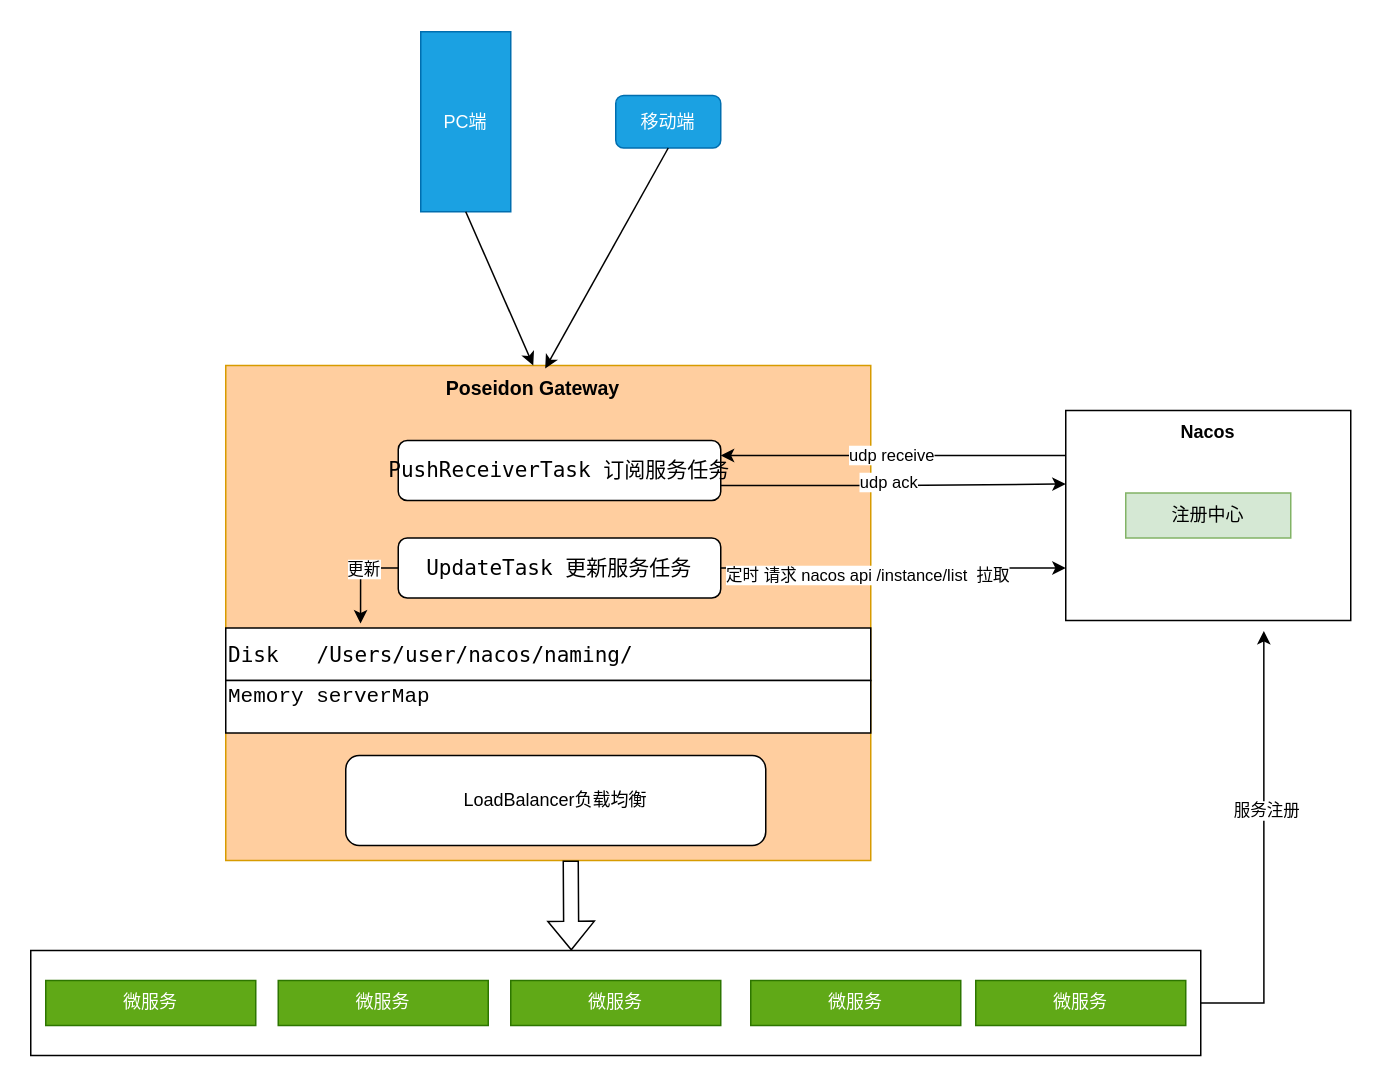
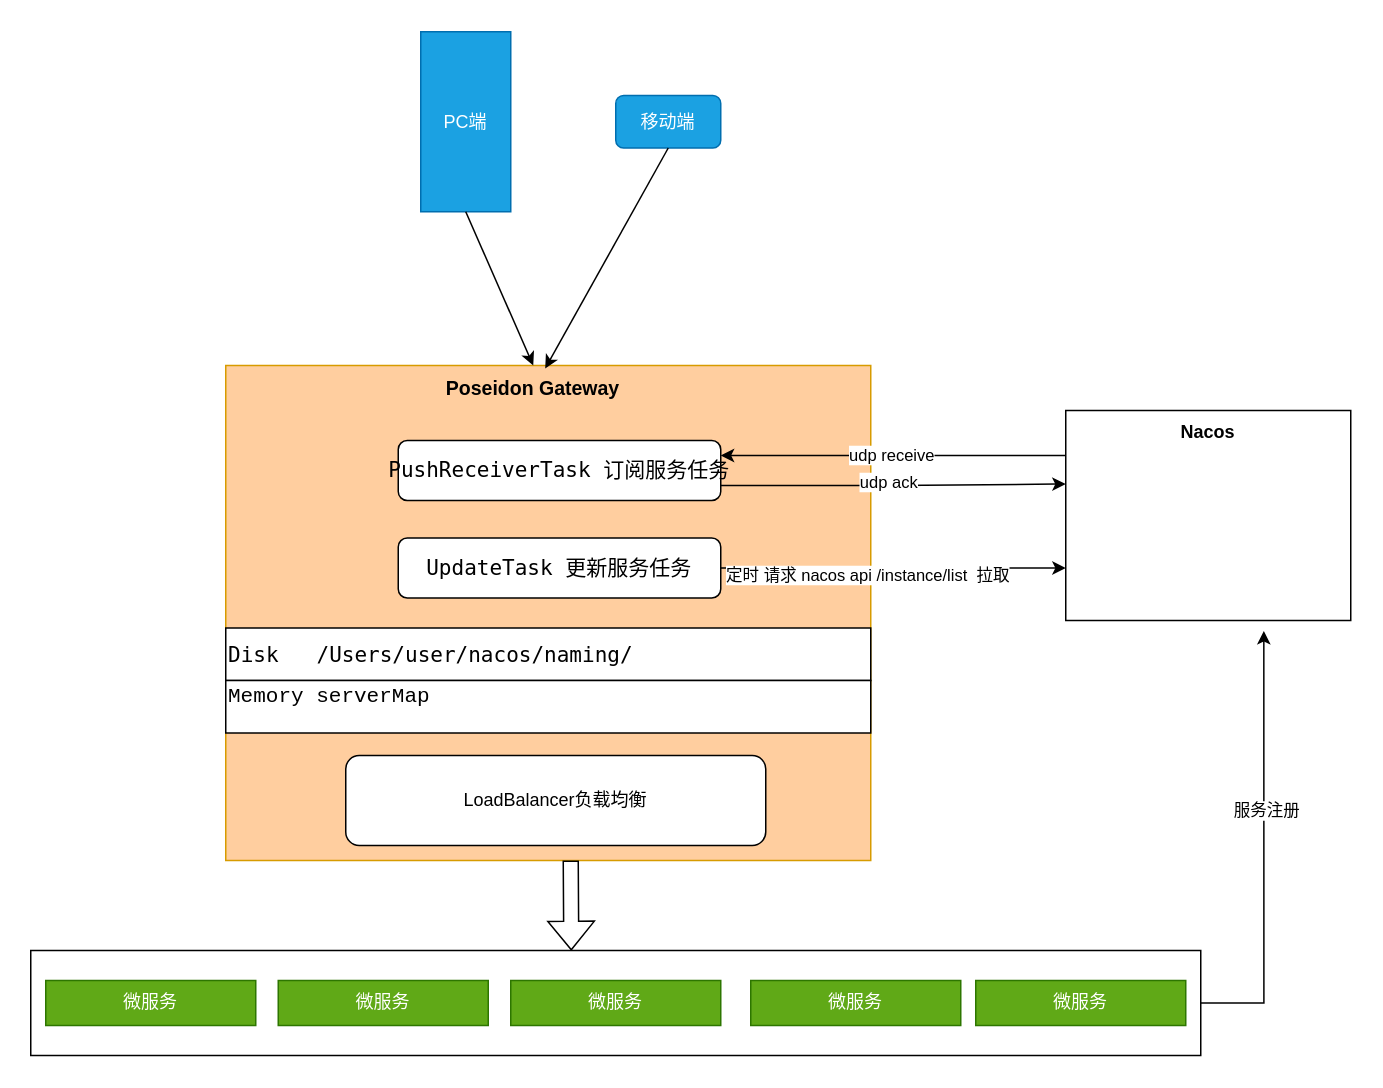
- <mxCell id="16" value="注册中心" style="rounded=0;whiteSpace=wrap;html=1;fillColor=#d5e8d4;strokeColor=#82b366;" vertex="1" parent="1"><mxGeometry x="750" y="328" width="110" height="30" as="geometry" /></mxCell>
- <mxCell id="25" style="edgeStyle=orthogonalEdgeStyle;rounded=0;orthogonalLoop=1;jettySize=auto;html=1;exitX=0;exitY=0.5;exitDx=0;exitDy=0;entryX=0.209;entryY=-0.086;entryDx=0;entryDy=0;entryPerimeter=0;" edge="1" parent="1" source="27" target="28"><mxGeometry relative="1" as="geometry" /></mxCell>
- <mxCell id="26" value="更新" style="edgeLabel;html=1;align=center;verticalAlign=middle;resizable=0;points=[];" vertex="1" connectable="0" parent="25"><mxGeometry x="-0.227" relative="1" as="geometry"><mxPoint as="offset" /></mxGeometry></mxCell>
